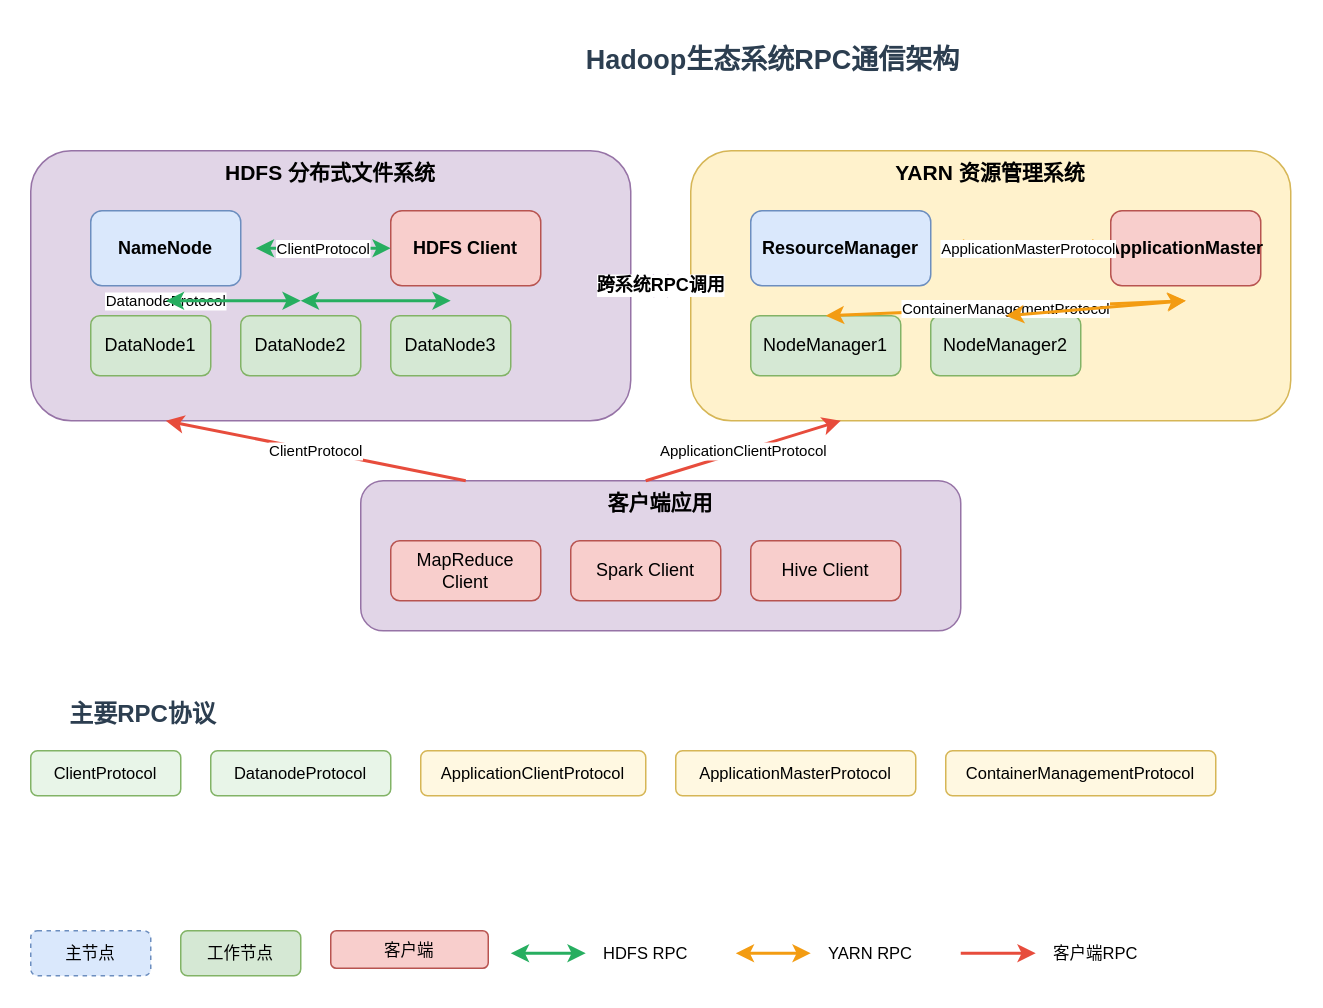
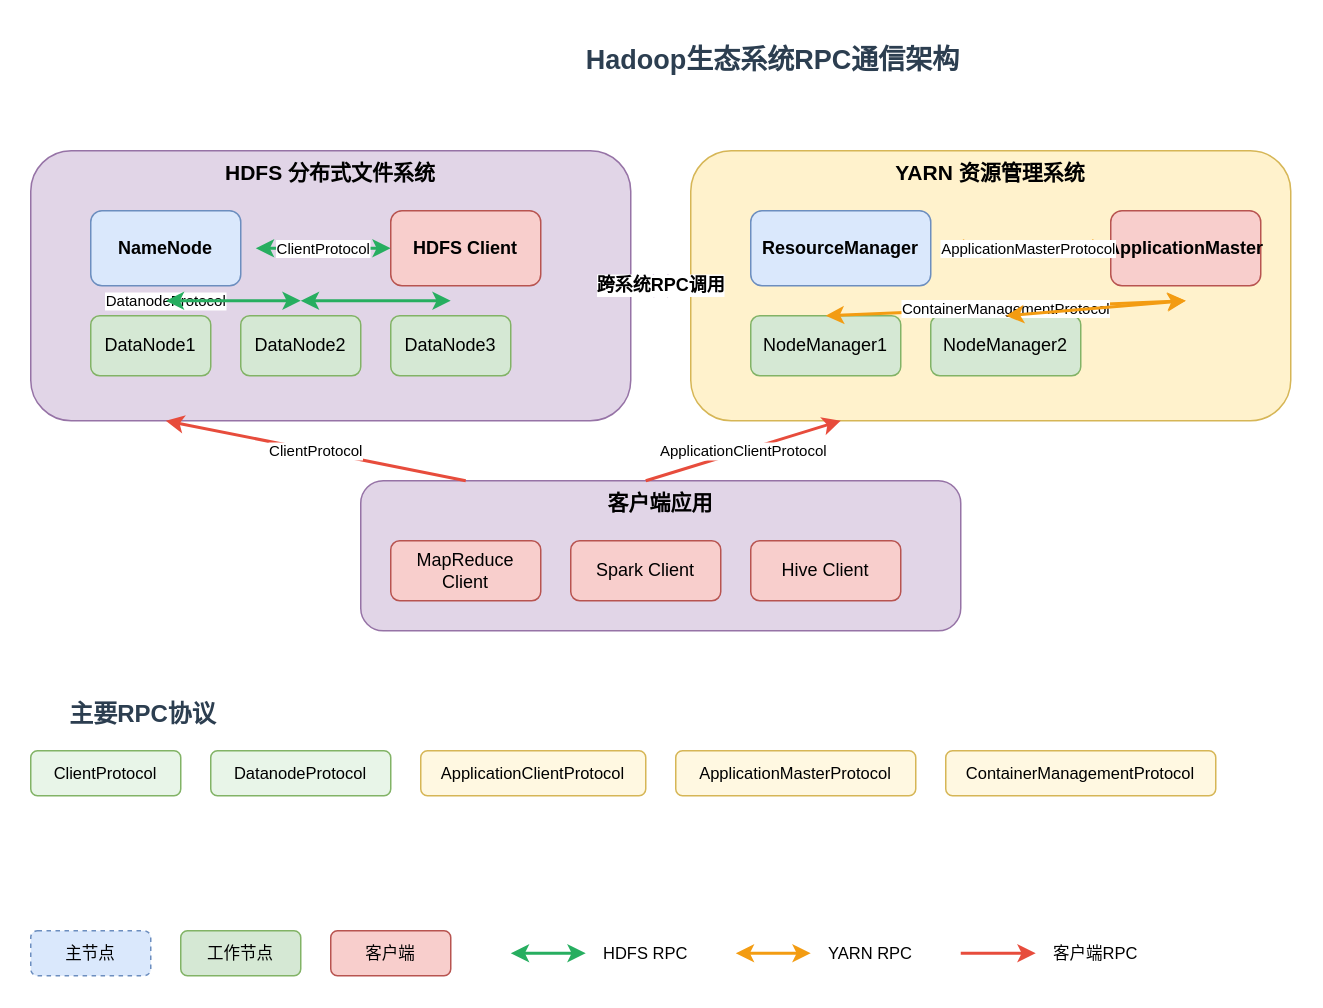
- <mxCell id="36" value="客户端" style="rounded=1;whiteSpace=wrap;html=1;fillColor=#f8cecc;strokeColor=#b85450;fontSize=11;" vertex="1" parent="1"><mxGeometry x="220" y="620" width="105" height="25" as="geometry" /></mxCell>
+ <mxCell id="36" value="客户端" style="rounded=1;whiteSpace=wrap;html=1;fillColor=#f8cecc;strokeColor=#b85450;fontSize=11;" vertex="1" parent="1"><mxGeometry x="220" y="620" width="80" height="30" as="geometry" /></mxCell>
